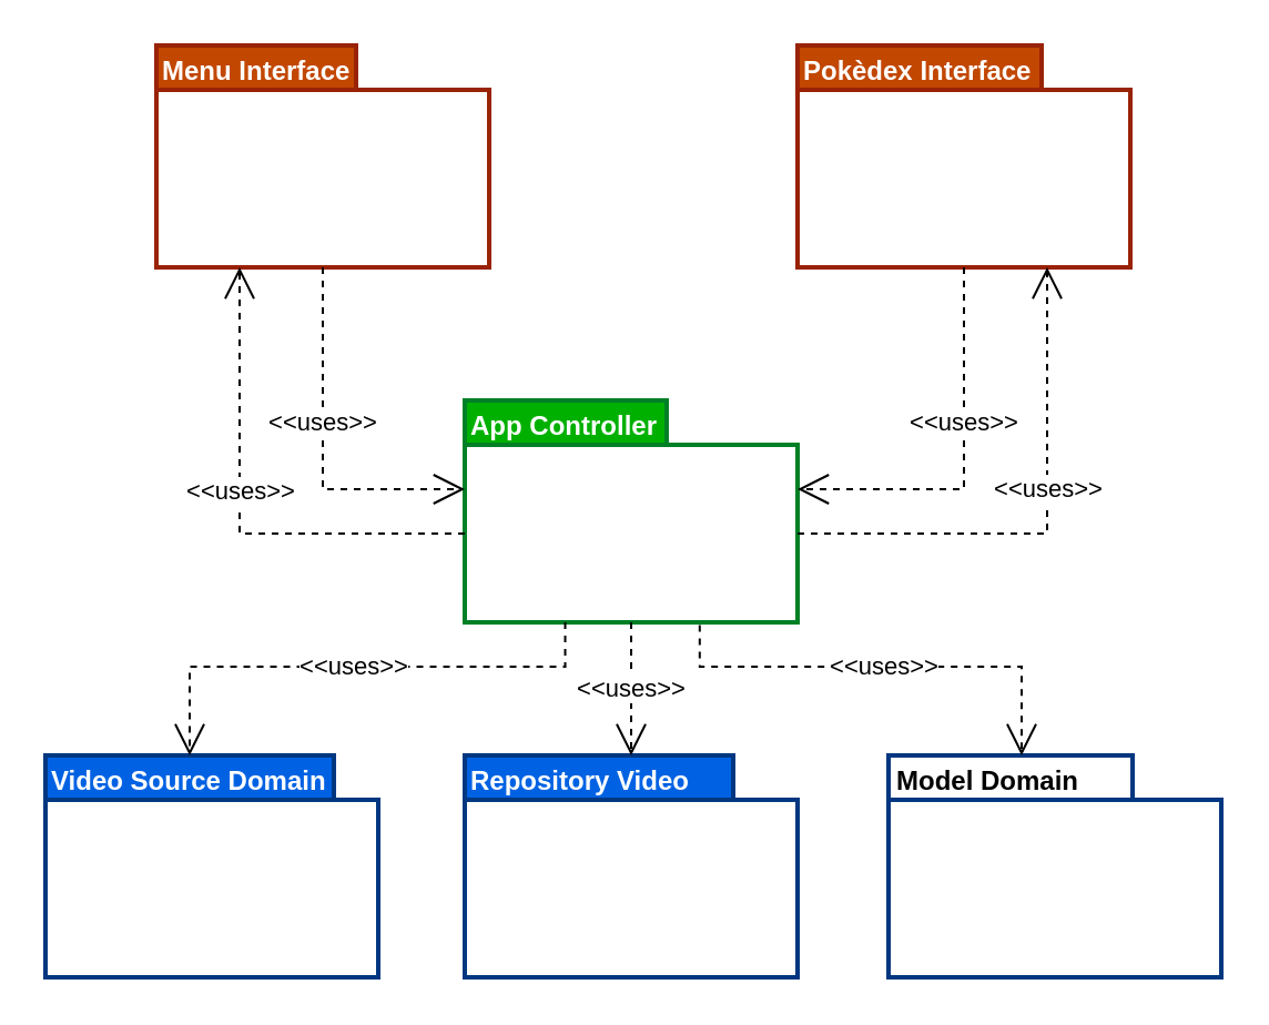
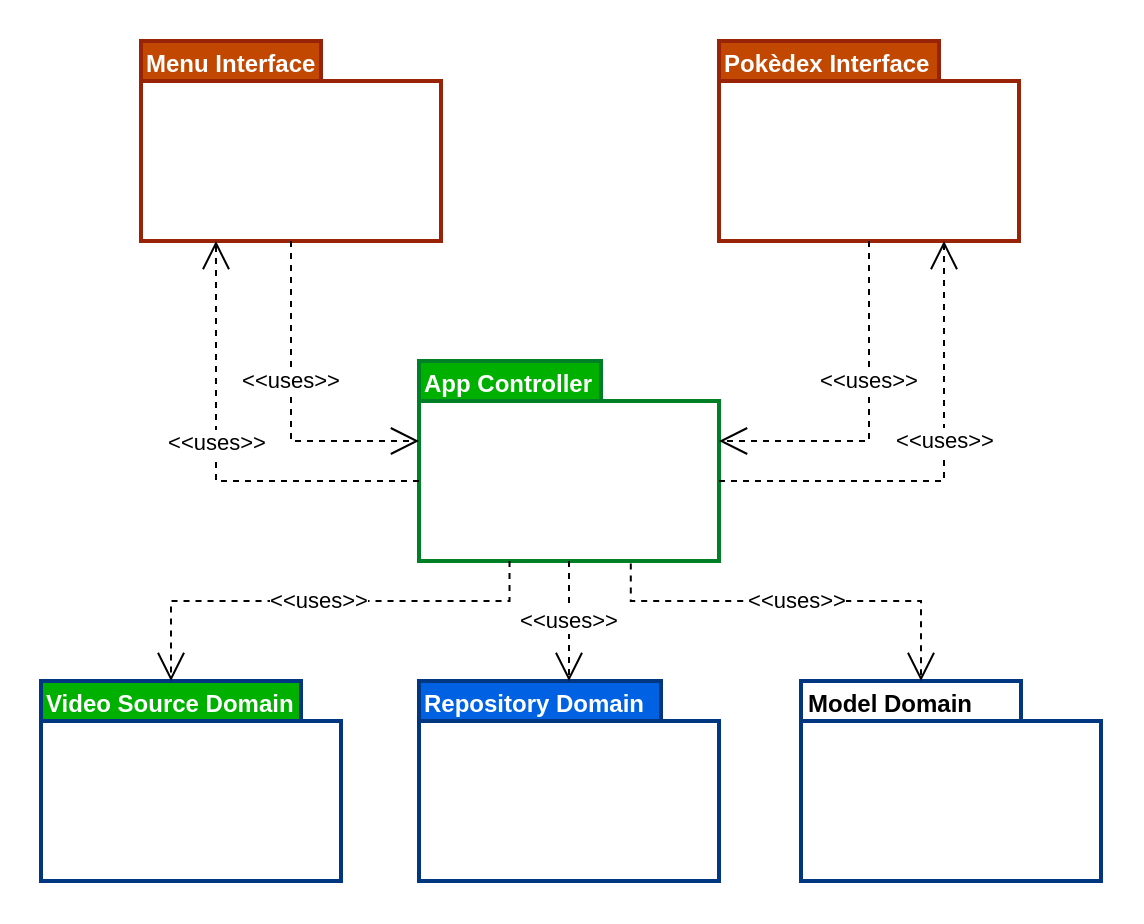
- <mxCell id="17" value="Video Source Domain" style="rounded=0;whiteSpace=wrap;html=1;strokeColor=#003780;strokeWidth=2;align=left;verticalAlign=top;fillColor=#0062E3;fontColor=#ffffff;spacing=0;spacingLeft=3;fontStyle=1" vertex="1" parent="1"><mxGeometry x="20" y="340" width="130" height="20" as="geometry" /></mxCell>
+ <mxCell id="17" value="Video Source Domain" style="rounded=0;whiteSpace=wrap;html=1;strokeColor=#003780;strokeWidth=2;align=left;verticalAlign=top;fillColor=#00b000;fontColor=#ffffff;spacing=0;spacingLeft=3;fontStyle=1;" vertex="1" parent="1"><mxGeometry x="20" y="340" width="130" height="20" as="geometry" /></mxCell>
- <mxCell id="9" value="Repository Video" style="rounded=0;whiteSpace=wrap;html=1;strokeColor=#003780;strokeWidth=2;align=left;verticalAlign=top;fillColor=#0062E3;fontColor=#ffffff;spacing=0;spacingLeft=3;fontStyle=1" parent="1" vertex="1"><mxGeometry x="209" y="340" width="121" height="20" as="geometry" /></mxCell>
+ <mxCell id="9" value="Repository Domain" style="rounded=0;whiteSpace=wrap;html=1;strokeColor=#003780;strokeWidth=2;align=left;verticalAlign=top;fillColor=#0062E3;fontColor=#ffffff;spacing=0;spacingLeft=3;fontStyle=1" parent="1" vertex="1"><mxGeometry x="209" y="340" width="121" height="20" as="geometry" /></mxCell>
